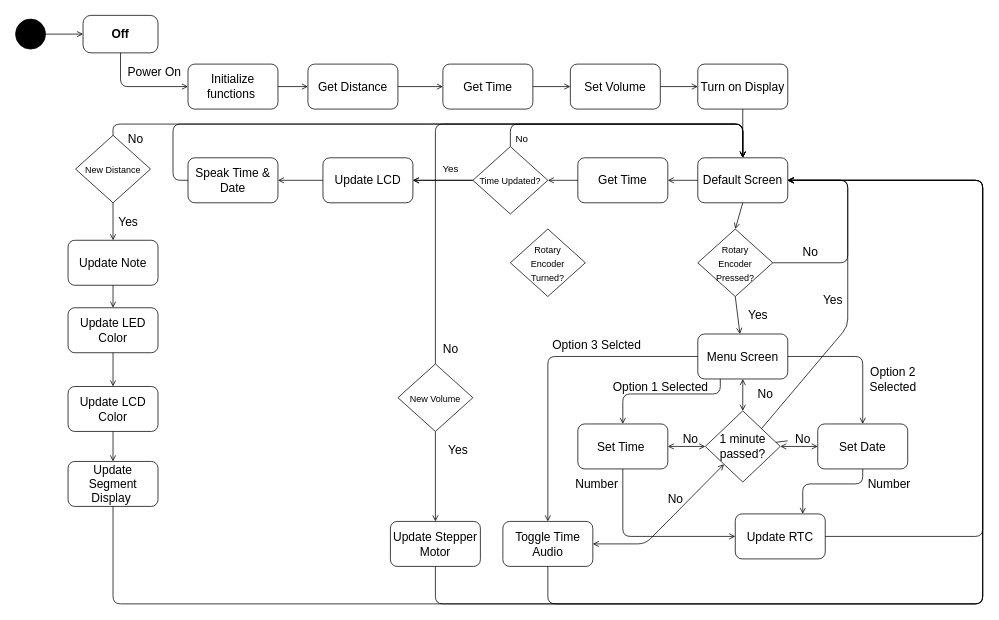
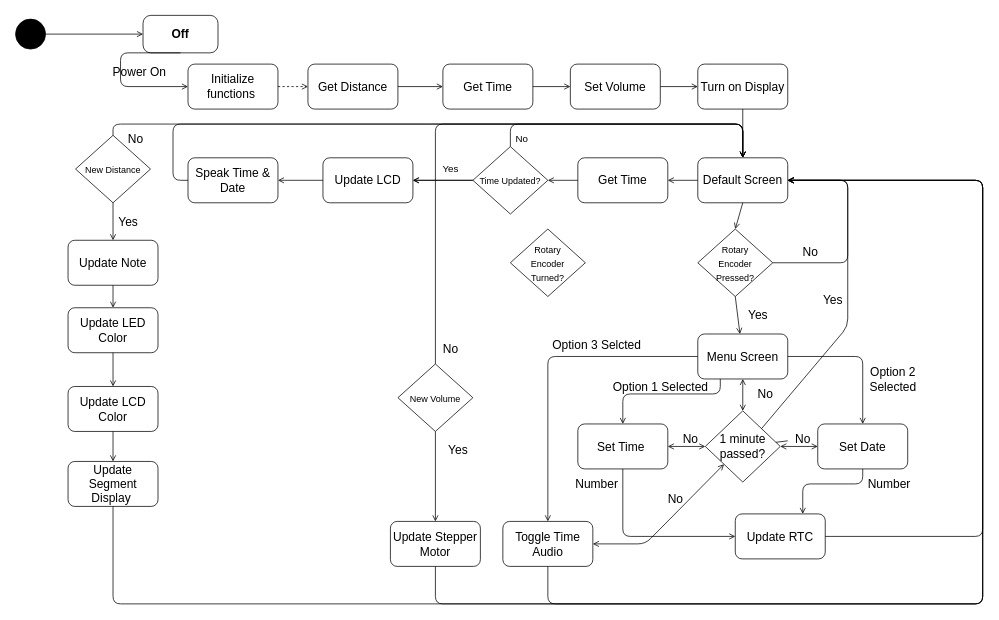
- <mxCell id="4" value="&lt;font color=&quot;#000000&quot; size=&quot;1&quot;&gt;&lt;b style=&quot;font-size: 16px&quot;&gt;Off&lt;/b&gt;&lt;/font&gt;" style="rounded=1;whiteSpace=wrap;html=1;fillColor=none;strokeWidth=1;strokeColor=#000000;arcSize=21;" parent="1" vertex="1"><mxGeometry x="110" y="20" width="100" height="50" as="geometry" /></mxCell>
+ <mxCell id="4" value="&lt;font color=&quot;#000000&quot; size=&quot;1&quot;&gt;&lt;b style=&quot;font-size: 16px&quot;&gt;Off&lt;/b&gt;&lt;/font&gt;" style="rounded=1;whiteSpace=wrap;html=1;fillColor=none;strokeWidth=1;strokeColor=#000000;arcSize=21;" parent="1" vertex="1"><mxGeometry x="190" y="20" width="100" height="50" as="geometry" /></mxCell>
- <mxCell id="8" value="Power On" style="text;html=1;align=center;verticalAlign=middle;resizable=0;points=[];autosize=1;strokeColor=none;fillColor=none;fontSize=16;fontColor=#000000;" parent="1" vertex="1"><mxGeometry x="160" y="85" width="90" height="20" as="geometry" /></mxCell>
+ <mxCell id="8" value="Power On" style="text;html=1;align=center;verticalAlign=middle;resizable=0;points=[];autosize=1;strokeColor=none;fillColor=none;fontSize=16;fontColor=#000000;" parent="1" vertex="1"><mxGeometry x="140" y="85" width="90" height="20" as="geometry" /></mxCell>
- <mxCell id="6" value="" style="edgeStyle=none;html=1;labelBackgroundColor=#FFFFFF;fontSize=16;fontColor=#000000;endArrow=open;endFill=0;strokeColor=#000000;strokeWidth=1;" parent="1" source="7" target="10" edge="1"><mxGeometry relative="1" as="geometry" /></mxCell>
+ <mxCell id="6" value="" style="edgeStyle=none;html=1;labelBackgroundColor=#FFFFFF;fontSize=16;fontColor=#000000;endArrow=open;endFill=0;strokeColor=#000000;strokeWidth=1;dashed=1;" parent="1" source="7" target="10" edge="1"><mxGeometry relative="1" as="geometry" /></mxCell>
